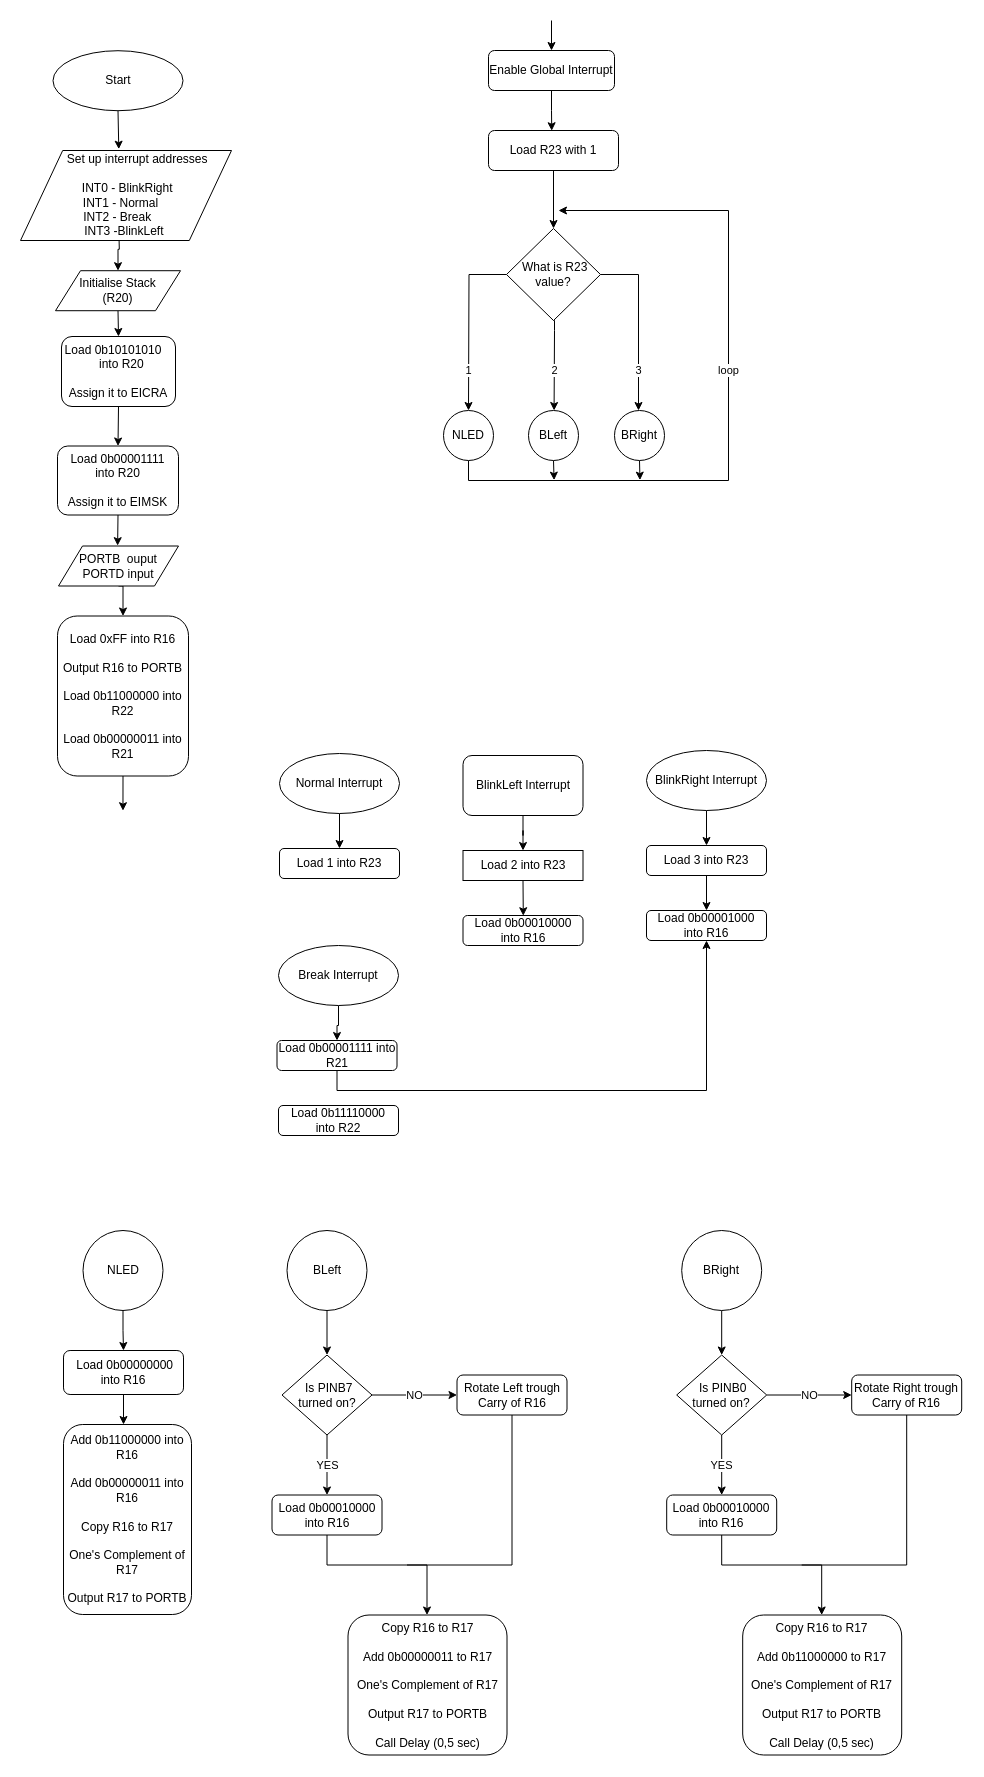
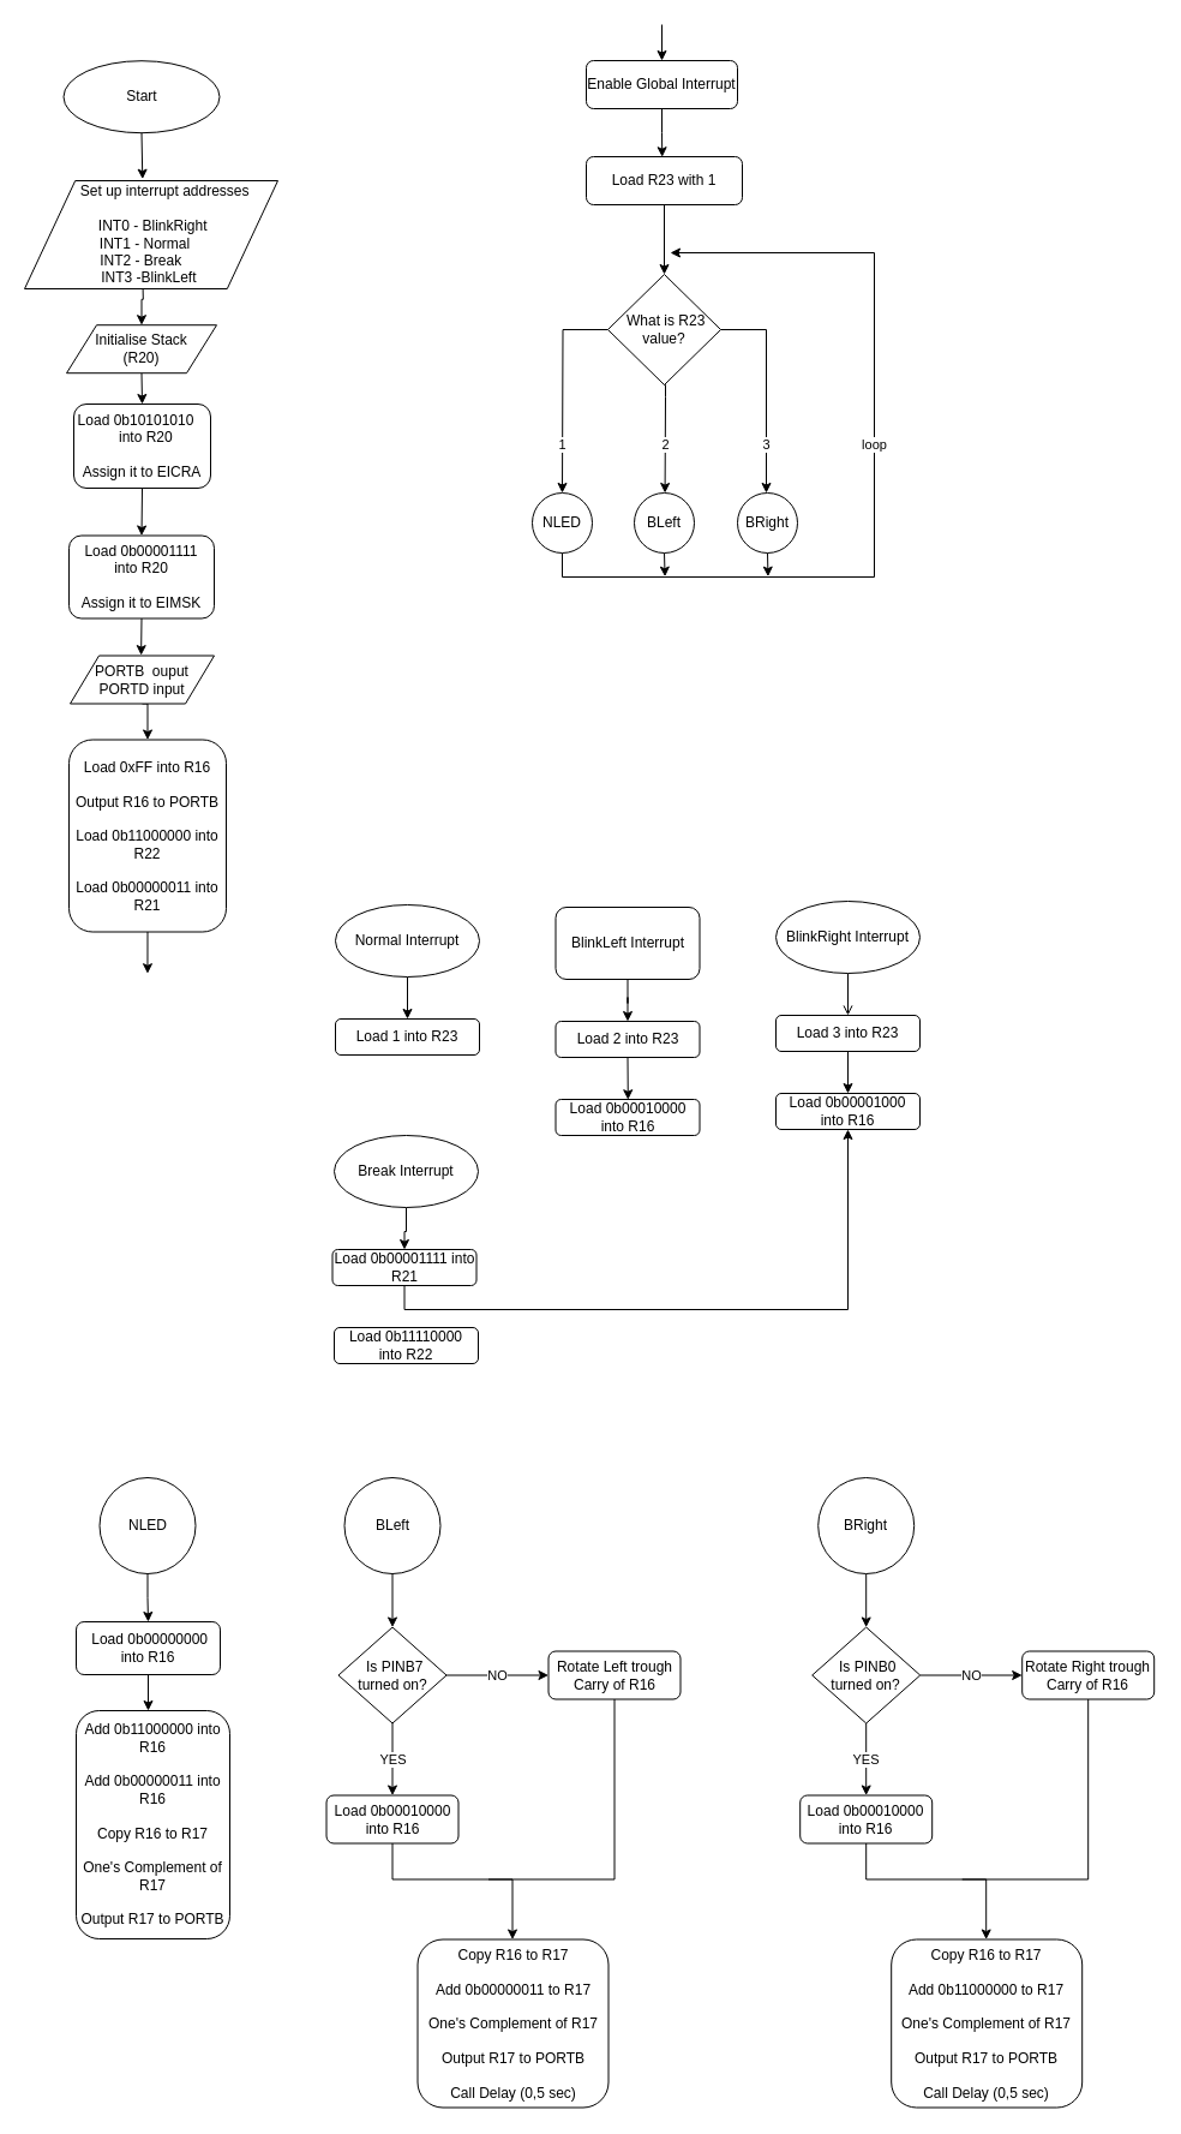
- <mxCell id="38" style="edgeStyle=orthogonalEdgeStyle;rounded=0;orthogonalLoop=1;jettySize=auto;html=1;exitX=0.5;exitY=1;exitDx=0;exitDy=0;endArrow=classic;endFill=1;" edge="1" source="39" target="41" parent="1"><mxGeometry relative="1" as="geometry"><mxPoint x="706.294" y="870.235" as="targetPoint" /></mxGeometry></mxCell>
+ <mxCell id="38" style="edgeStyle=orthogonalEdgeStyle;rounded=0;orthogonalLoop=1;jettySize=auto;html=1;exitX=0.5;exitY=1;exitDx=0;exitDy=0;endArrow=open;endFill=1;" edge="1" source="39" target="41" parent="1"><mxGeometry relative="1" as="geometry"><mxPoint x="706.294" y="870.235" as="targetPoint" /></mxGeometry></mxCell>
- <mxCell id="37" value="Load 2 into R23" style="whiteSpace=wrap;html=1;rounded=0;" vertex="1" parent="1"><mxGeometry x="462.5" y="850" width="120" height="30" as="geometry" /></mxCell>
+ <mxCell id="37" value="Load 2 into R23" style="rounded=1;whiteSpace=wrap;html=1;" vertex="1" parent="1"><mxGeometry x="462.5" y="850" width="120" height="30" as="geometry" /></mxCell>
